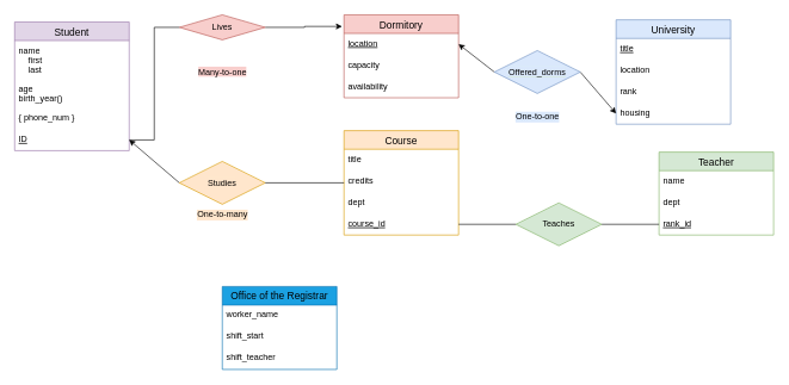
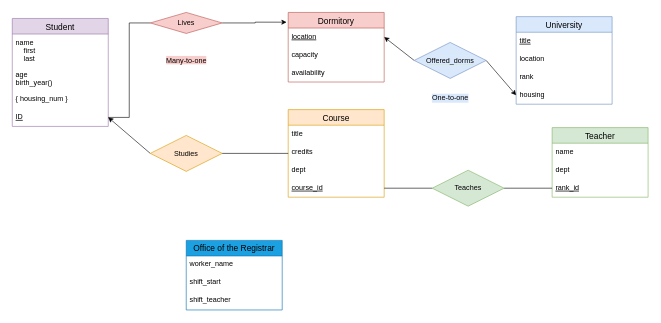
- <mxCell id="5" value="{ phone_num }" style="text;strokeColor=none;fillColor=none;spacingLeft=4;spacingRight=4;overflow=hidden;rotatable=0;points=[[0,0.5],[1,0.5]];portConstraint=eastwest;fontSize=12;" vertex="1" parent="2"><mxGeometry y="120" width="160" height="30" as="geometry" /></mxCell>
+ <mxCell id="5" value="{ housing_num }" style="text;strokeColor=none;fillColor=none;spacingLeft=4;spacingRight=4;overflow=hidden;rotatable=0;points=[[0,0.5],[1,0.5]];portConstraint=eastwest;fontSize=12;" vertex="1" parent="2"><mxGeometry y="120" width="160" height="30" as="geometry" /></mxCell>
- <mxCell id="36" value="One-to-many" style="text;html=1;resizable=0;autosize=1;align=center;verticalAlign=middle;points=[];fillColor=none;strokeColor=none;rounded=0;labelBackgroundColor=#FFE6CC;fontColor=#000000;" vertex="1" parent="1"><mxGeometry x="265" y="290" width="90" height="20" as="geometry" /></mxCell>
